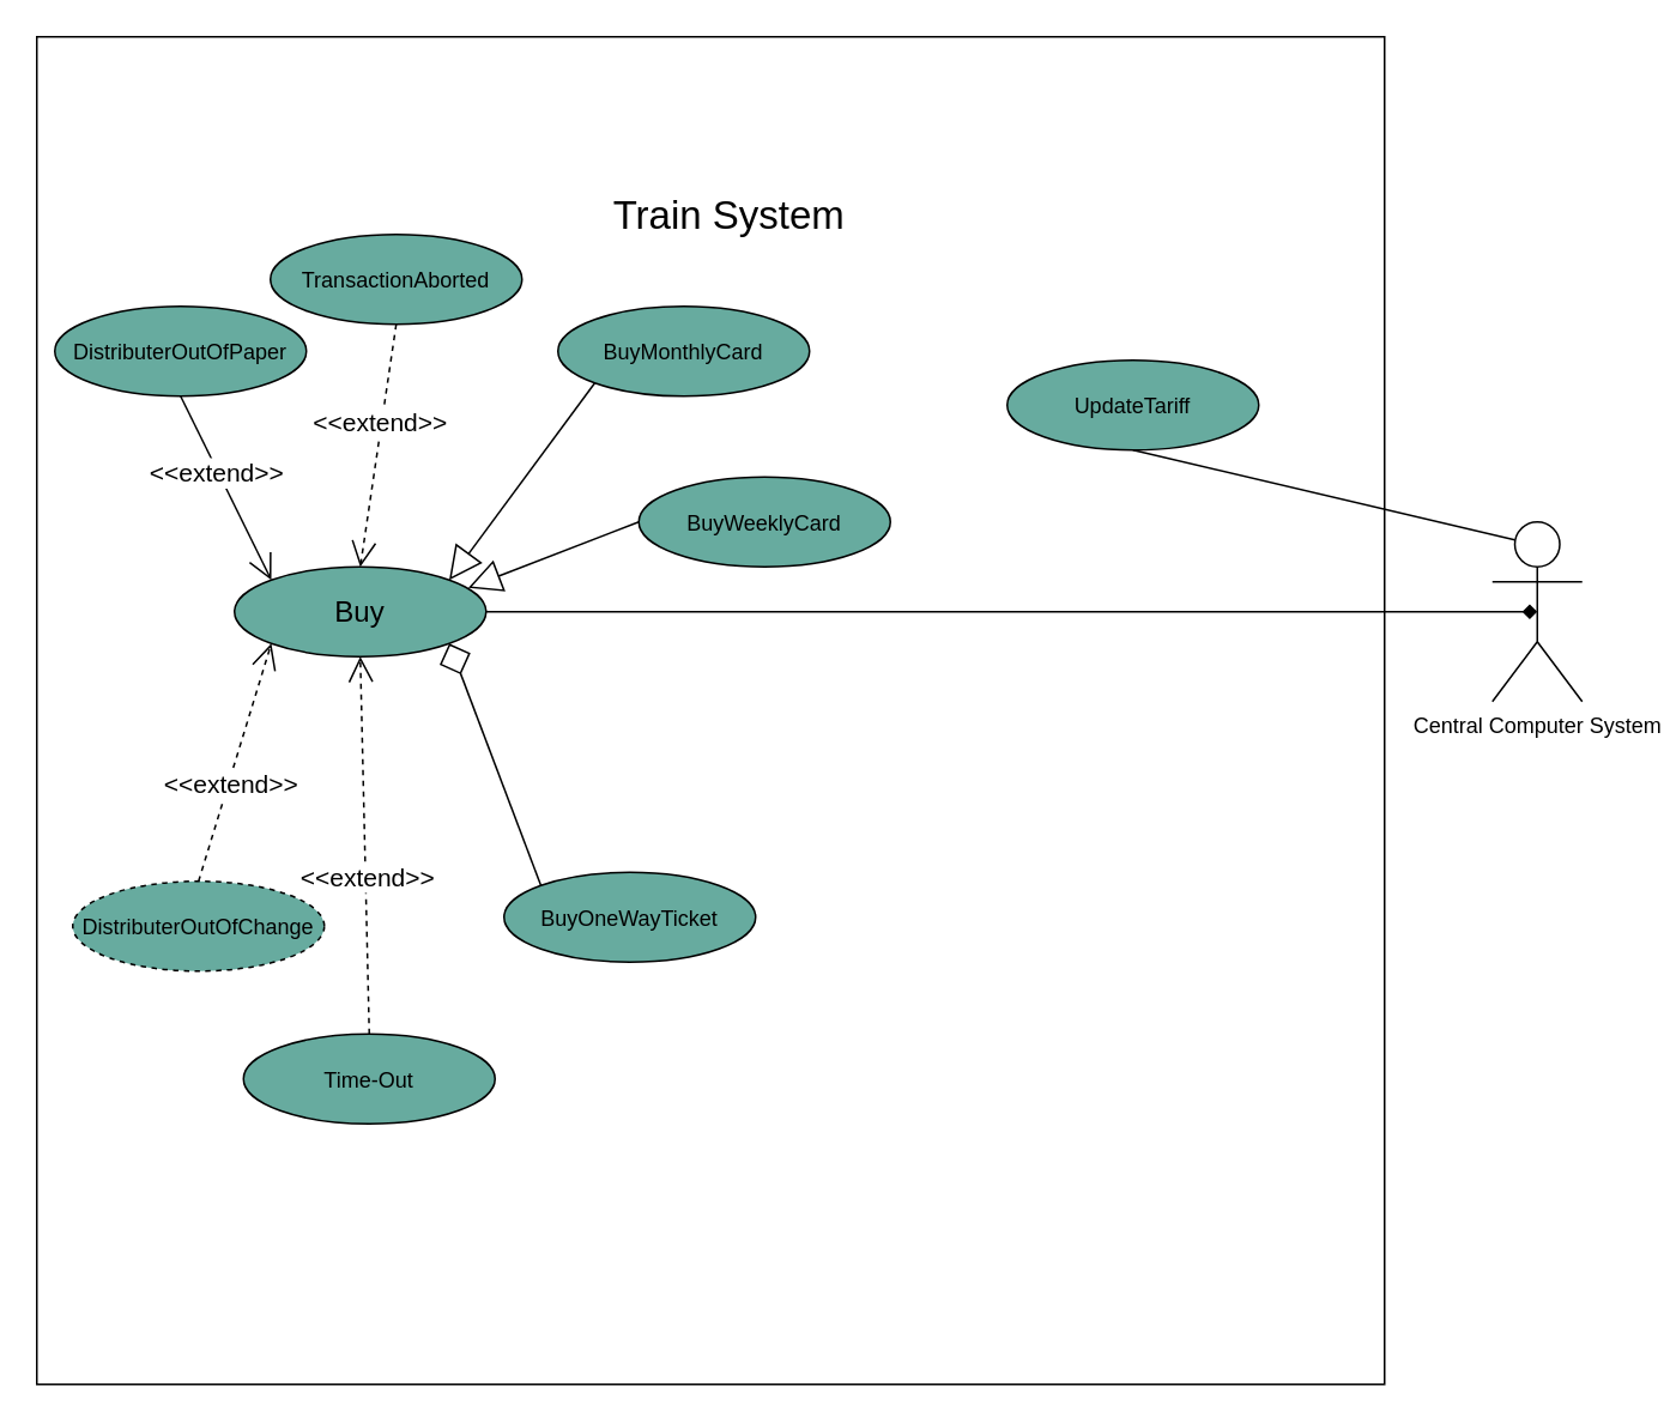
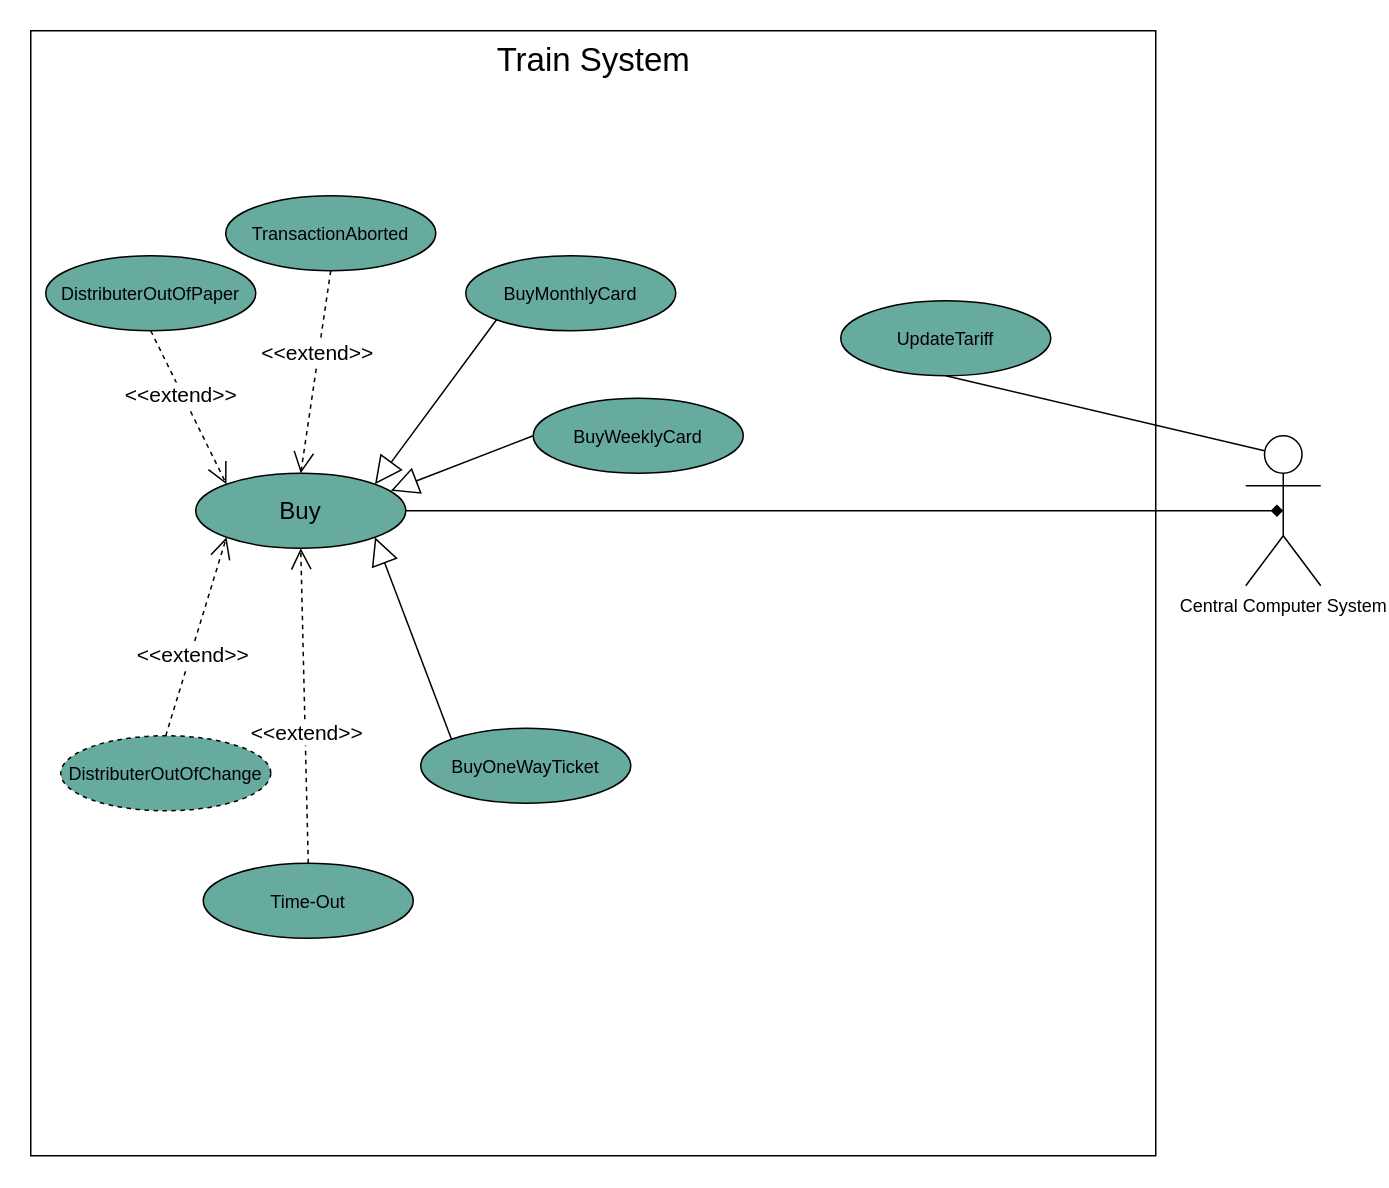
- <mxCell id="3" value="&lt;font style=&quot;font-size: 22px&quot;&gt;Train System&lt;/font&gt;" style="text;html=1;strokeColor=none;fillColor=none;align=center;verticalAlign=middle;whiteSpace=wrap;rounded=0;fontSize=14;" parent="1" vertex="1"><mxGeometry x="322.5" y="110" width="165" height="20" as="geometry" /></mxCell>
+ <mxCell id="3" value="&lt;font style=&quot;font-size: 22px&quot;&gt;Train System&lt;/font&gt;" style="text;html=1;strokeColor=none;fillColor=none;align=center;verticalAlign=middle;whiteSpace=wrap;rounded=0;fontSize=14;" parent="1" vertex="1"><mxGeometry x="312.5" y="30" width="165" height="20" as="geometry" /></mxCell>
- <mxCell id="7" value="&amp;lt;&amp;lt;extend&amp;gt;&amp;gt;" style="endArrow=open;endSize=12;dashed=0;html=1;fontSize=14;entryX=0;entryY=0;entryDx=0;entryDy=0;exitX=0.5;exitY=1;exitDx=0;exitDy=0;" parent="1" source="6" target="5" edge="1"><mxGeometry x="-0.174" y="-1" width="160" relative="1" as="geometry"><mxPoint x="260" y="390" as="sourcePoint" /><mxPoint x="420" y="390" as="targetPoint" /><mxPoint as="offset" /></mxGeometry></mxCell>
+ <mxCell id="7" value="&amp;lt;&amp;lt;extend&amp;gt;&amp;gt;" style="endArrow=open;endSize=12;dashed=1;html=1;fontSize=14;entryX=0;entryY=0;entryDx=0;entryDy=0;exitX=0.5;exitY=1;exitDx=0;exitDy=0;" parent="1" source="6" target="5" edge="1"><mxGeometry x="-0.174" y="-1" width="160" relative="1" as="geometry"><mxPoint x="260" y="390" as="sourcePoint" /><mxPoint x="420" y="390" as="targetPoint" /><mxPoint as="offset" /></mxGeometry></mxCell>
- <mxCell id="17" value="" style="endArrow=diamond;endSize=16;endFill=0;html=1;fontSize=14;exitX=0;exitY=0;exitDx=0;exitDy=0;entryX=1;entryY=1;entryDx=0;entryDy=0;" parent="1" source="14" target="5" edge="1"><mxGeometry x="-0.206" y="10" width="160" relative="1" as="geometry"><mxPoint x="310" y="410" as="sourcePoint" /><mxPoint x="470" y="410" as="targetPoint" /><mxPoint as="offset" /></mxGeometry></mxCell>
+ <mxCell id="17" value="" style="endArrow=block;endSize=16;endFill=0;html=1;fontSize=14;exitX=0;exitY=0;exitDx=0;exitDy=0;entryX=1;entryY=1;entryDx=0;entryDy=0;" parent="1" source="14" target="5" edge="1"><mxGeometry x="-0.206" y="10" width="160" relative="1" as="geometry"><mxPoint x="310" y="410" as="sourcePoint" /><mxPoint x="470" y="410" as="targetPoint" /><mxPoint as="offset" /></mxGeometry></mxCell>
